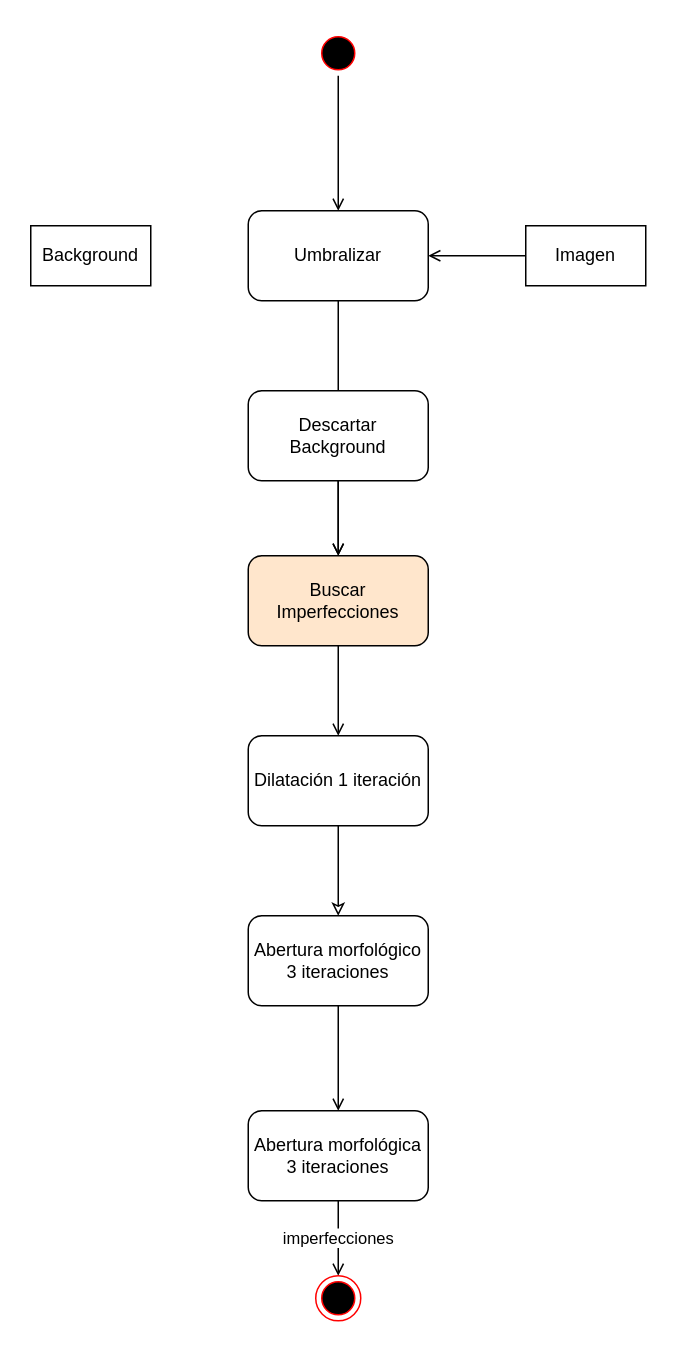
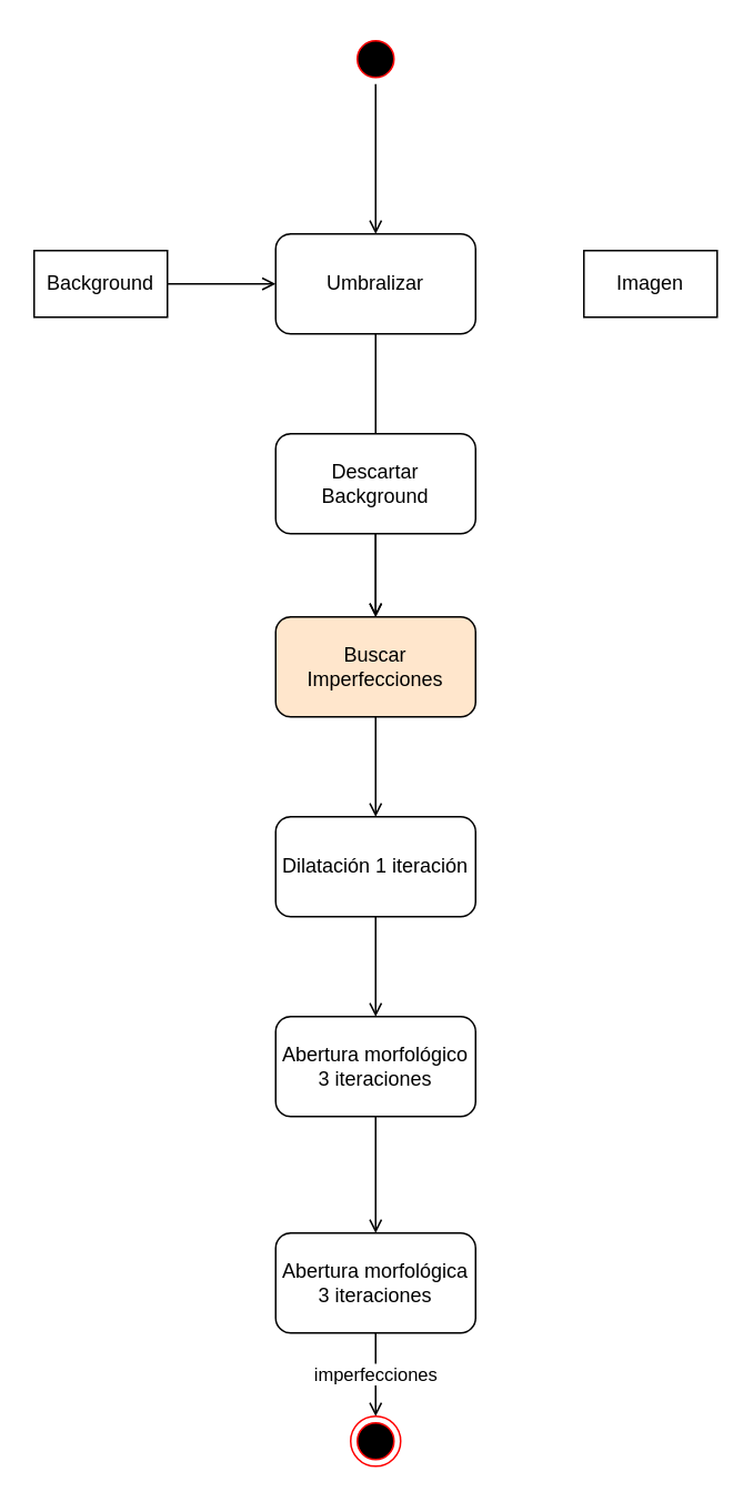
+ <mxCell id="21" value="" style="endArrow=open;html=1;exitX=1;exitY=0.5;exitDx=0;exitDy=0;endFill=0;entryX=0;entryY=0.5;entryDx=0;entryDy=0;" edge="1" parent="1" source="20" target="3"><mxGeometry width="50" height="50" relative="1" as="geometry"><mxPoint x="-95" y="60" as="sourcePoint" /><mxPoint x="-45" y="170" as="targetPoint" /></mxGeometry></mxCell>
- <mxCell id="4" value="" style="endArrow=open;html=1;exitX=0;exitY=0.5;exitDx=0;exitDy=0;endFill=0;entryX=1;entryY=0.5;entryDx=0;entryDy=0;" edge="1" parent="1" source="2" target="3"><mxGeometry width="50" height="50" relative="1" as="geometry"><mxPoint x="235" y="60" as="sourcePoint" /><mxPoint x="235" y="150" as="targetPoint" /></mxGeometry></mxCell>
- <mxCell id="13" value="" style="edgeStyle=orthogonalEdgeStyle;rounded=0;orthogonalLoop=1;jettySize=auto;html=1;endArrow=classic;endFill=0;exitX=0.5;exitY=1;exitDx=0;exitDy=0;entryX=0.5;entryY=0;entryDx=0;entryDy=0;" edge="1" parent="1" source="10" target="12"><mxGeometry relative="1" as="geometry"><mxPoint x="235" y="440" as="sourcePoint" /><mxPoint x="235" y="500" as="targetPoint" /></mxGeometry></mxCell>
+ <mxCell id="13" value="" style="edgeStyle=orthogonalEdgeStyle;rounded=0;orthogonalLoop=1;jettySize=auto;html=1;endArrow=open;endFill=0;exitX=0.5;exitY=1;exitDx=0;exitDy=0;entryX=0.5;entryY=0;entryDx=0;entryDy=0;" edge="1" parent="1" source="10" target="12"><mxGeometry relative="1" as="geometry"><mxPoint x="235" y="440" as="sourcePoint" /><mxPoint x="235" y="500" as="targetPoint" /></mxGeometry></mxCell>
